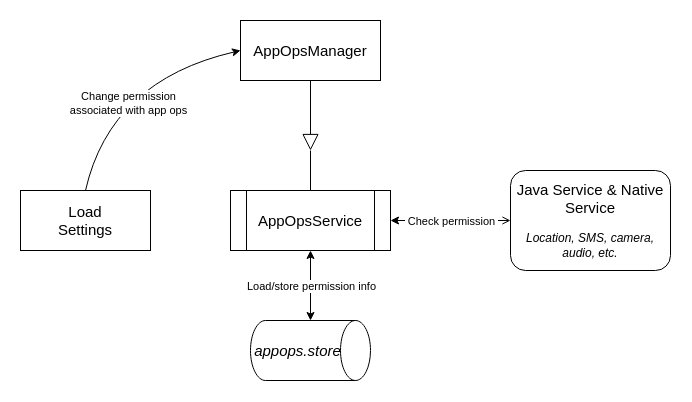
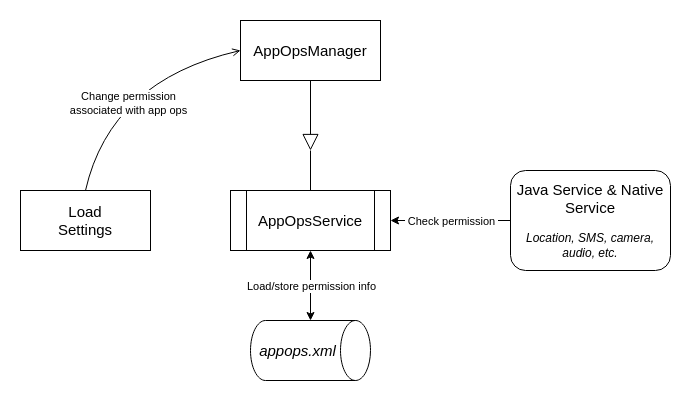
- <mxCell id="8" value="" style="endArrow=classic;html=1;fontSize=11;exitX=0.5;exitY=0;exitDx=0;exitDy=0;entryX=0;entryY=0.5;entryDx=0;entryDy=0;curved=1;" parent="1" source="2" target="3" edge="1"><mxGeometry relative="1" as="geometry"><mxPoint x="210" y="160" as="sourcePoint" /><mxPoint x="310" y="160" as="targetPoint" /><Array as="points"><mxPoint x="110" y="80" /></Array></mxGeometry></mxCell>
+ <mxCell id="8" value="" style="endArrow=open;html=1;fontSize=11;exitX=0.5;exitY=0;exitDx=0;exitDy=0;entryX=0;entryY=0.5;entryDx=0;entryDy=0;curved=1;" parent="1" source="2" target="3" edge="1"><mxGeometry relative="1" as="geometry"><mxPoint x="210" y="160" as="sourcePoint" /><mxPoint x="310" y="160" as="targetPoint" /><Array as="points"><mxPoint x="110" y="80" /></Array></mxGeometry></mxCell>
- <mxCell id="12" value="" style="endArrow=open;html=1;fontSize=11;entryX=0;entryY=0.5;entryDx=0;entryDy=0;exitX=1;exitY=0.5;exitDx=0;exitDy=0;startArrow=classic;startFill=1;endFill=0;" parent="1" source="4" target="5" edge="1"><mxGeometry relative="1" as="geometry"><mxPoint x="210" y="150" as="sourcePoint" /><mxPoint x="310" y="150" as="targetPoint" /></mxGeometry></mxCell>
+ <mxCell id="12" value="" style="endArrow=none;html=1;fontSize=11;entryX=0;entryY=0.5;entryDx=0;entryDy=0;exitX=1;exitY=0.5;exitDx=0;exitDy=0;startArrow=classic;startFill=1;endFill=0;" parent="1" source="4" target="5" edge="1"><mxGeometry relative="1" as="geometry"><mxPoint x="210" y="150" as="sourcePoint" /><mxPoint x="310" y="150" as="targetPoint" /></mxGeometry></mxCell>
- <mxCell id="6" value="appops.store" style="shape=cylinder3;whiteSpace=wrap;html=1;boundedLbl=1;backgroundOutline=1;size=15;direction=south;fontSize=15;fontStyle=2;fontFamily=Helvetica;gradientColor=#ea6b66;shadow=0;fillColor=none;" parent="1" vertex="1"><mxGeometry x="250" y="320" width="120" height="60" as="geometry" /></mxCell>
+ <mxCell id="6" value="appops.xml" style="shape=cylinder3;whiteSpace=wrap;html=1;boundedLbl=1;backgroundOutline=1;size=15;direction=south;fontSize=15;fontStyle=2;fontFamily=Helvetica;gradientColor=#ea6b66;shadow=0;fillColor=none;" parent="1" vertex="1"><mxGeometry x="250" y="320" width="120" height="60" as="geometry" /></mxCell>
